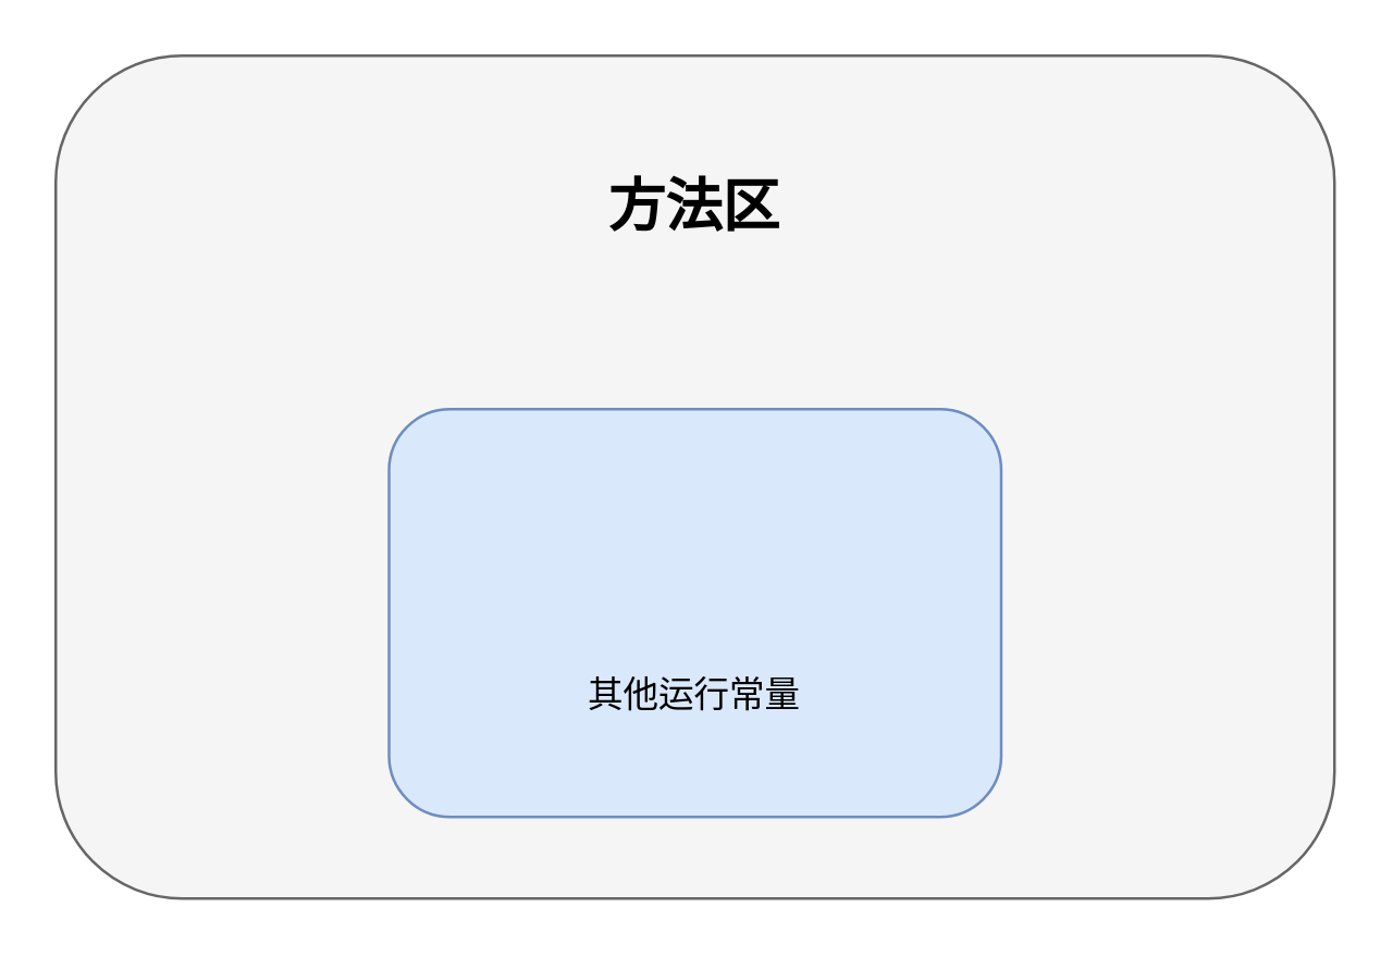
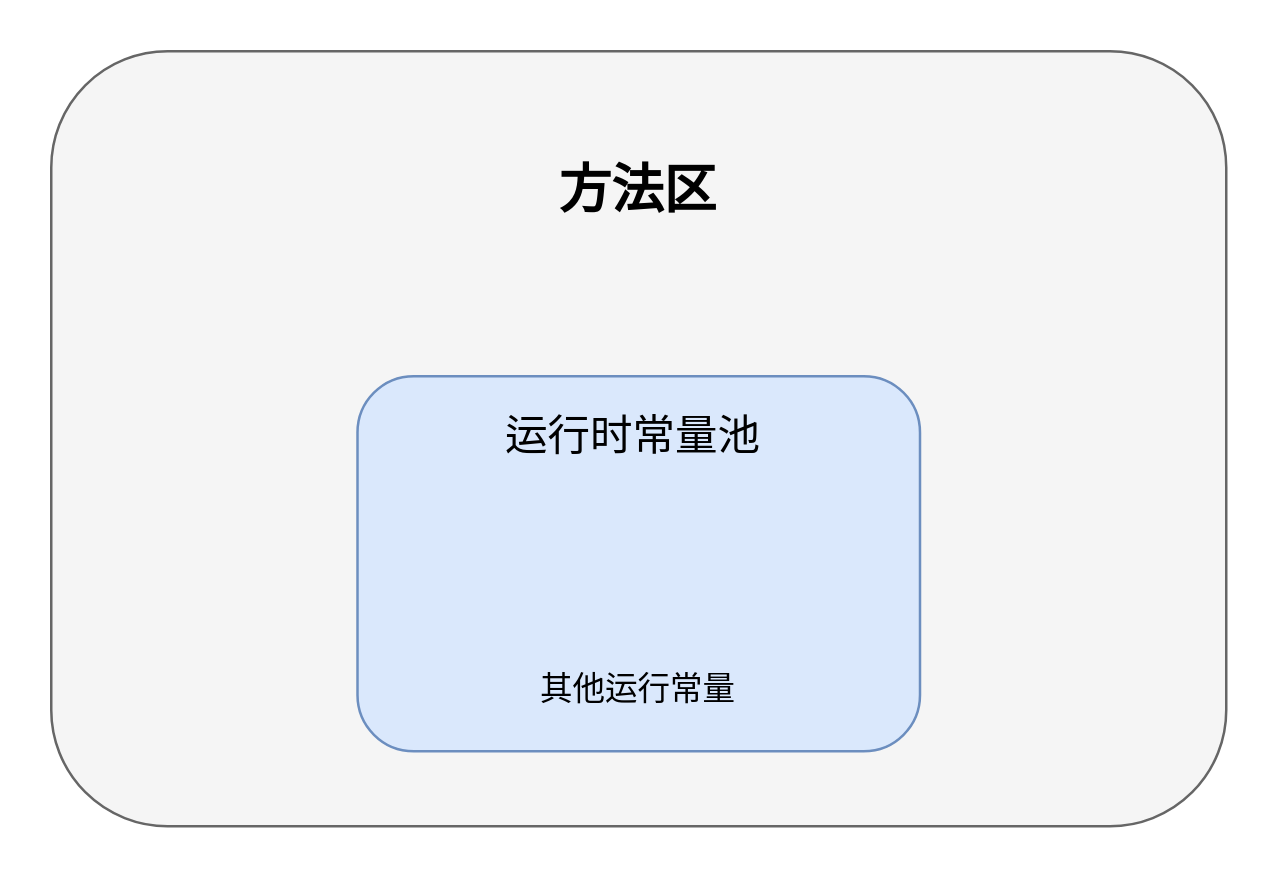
+ <mxCell id="5" value="运行时常量池" style="text;html=1;strokeColor=none;fillColor=none;align=center;verticalAlign=middle;whiteSpace=wrap;rounded=0;fontSize=17;" vertex="1" parent="1"><mxGeometry x="187.5" y="160" width="130" height="30" as="geometry" /></mxCell>
- <mxCell id="6" value="其他运行常量" style="text;html=1;strokeColor=none;fillColor=none;align=center;verticalAlign=middle;whiteSpace=wrap;rounded=0;fontSize=13;" vertex="1" parent="1"><mxGeometry x="215" y="240" width="80" height="30" as="geometry" /></mxCell>
+ <mxCell id="6" value="其他运行常量" style="text;html=1;strokeColor=none;fillColor=none;align=center;verticalAlign=middle;whiteSpace=wrap;rounded=0;fontSize=13;" vertex="1" parent="1"><mxGeometry x="215" y="260" width="80" height="30" as="geometry" /></mxCell>
